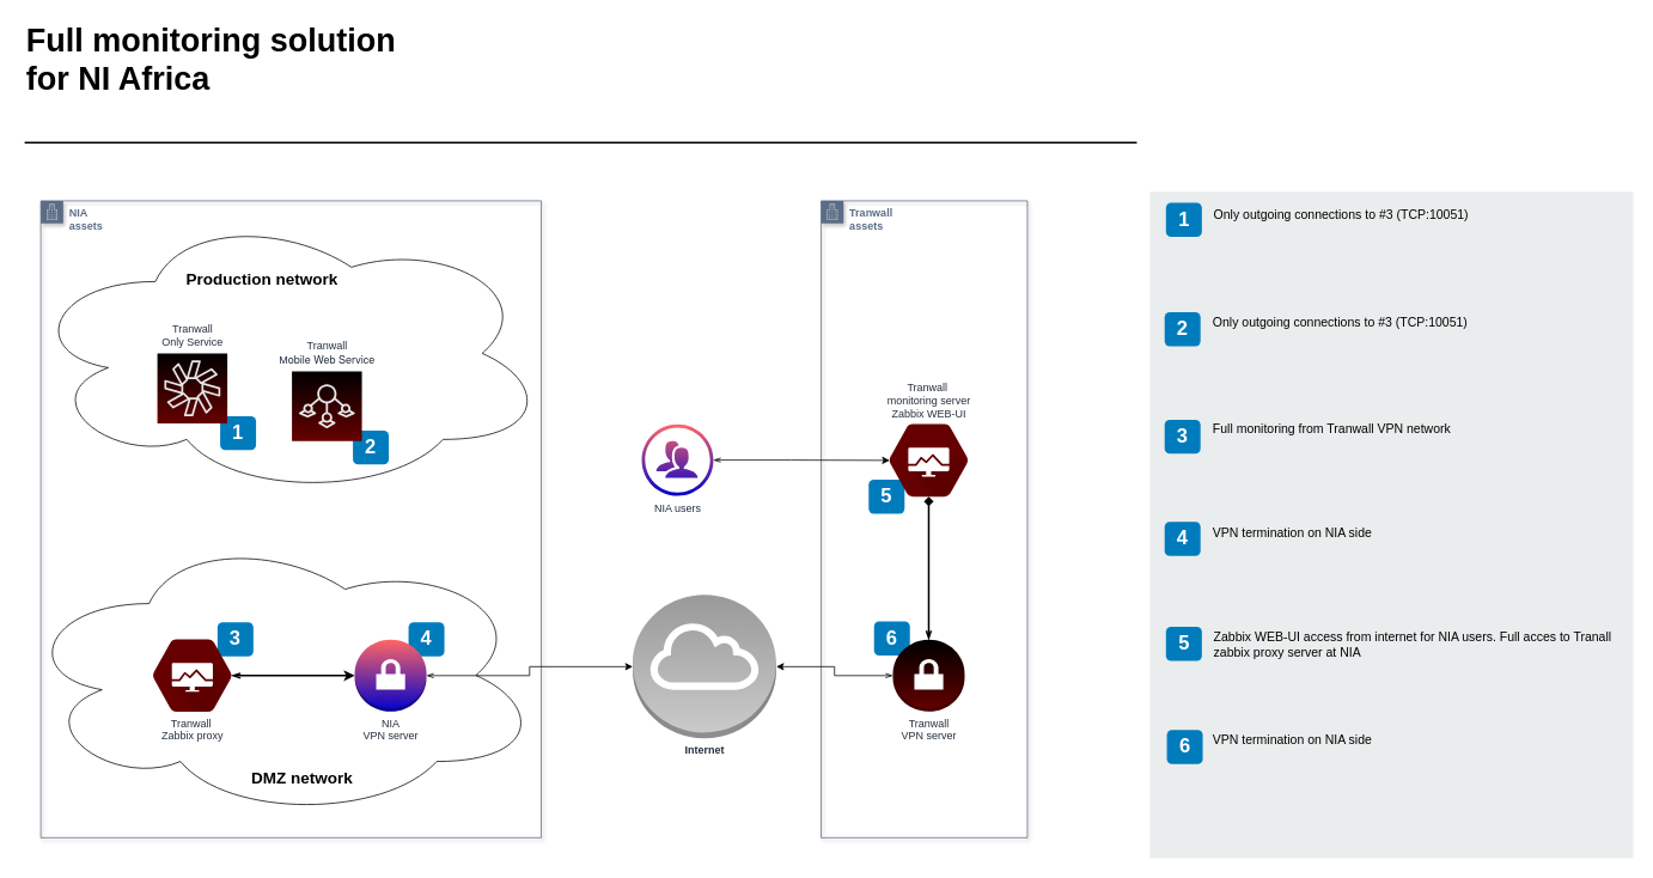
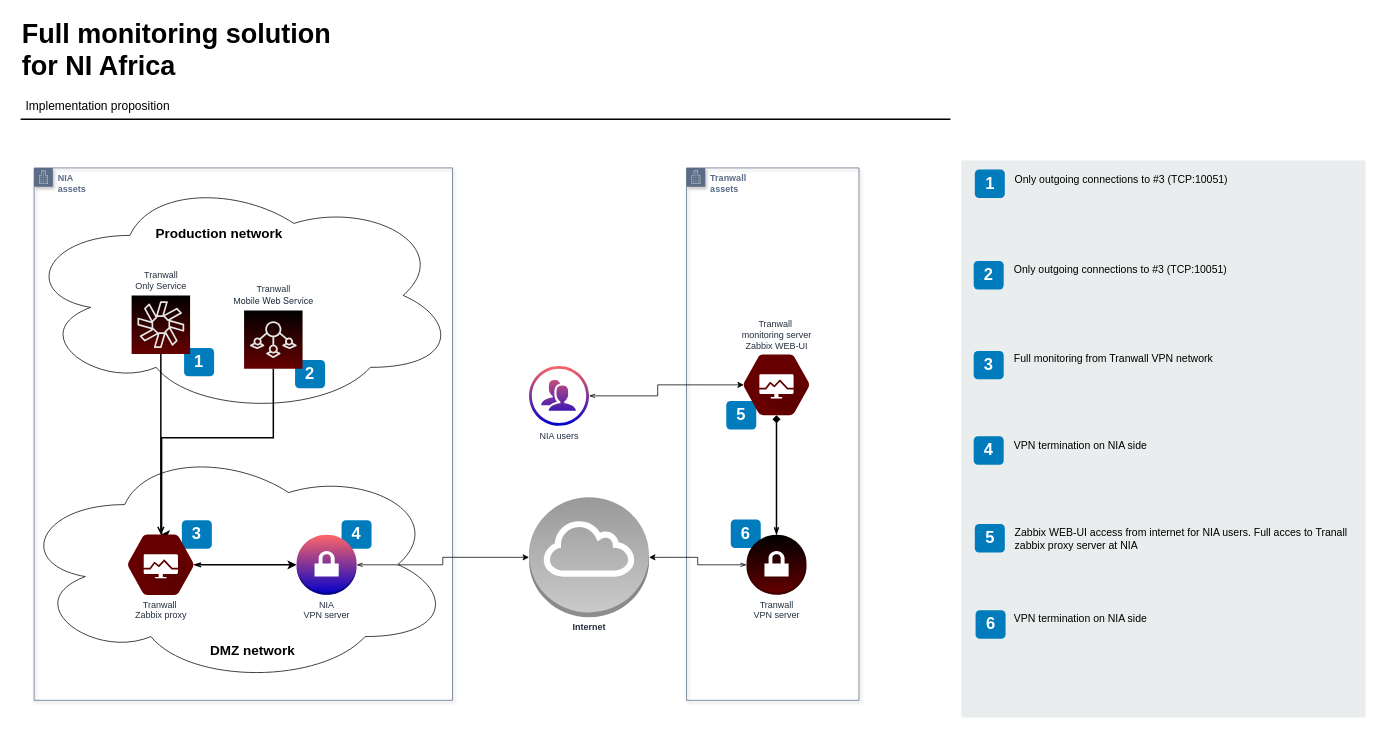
+ <mxCell id="14" value="Implementation proposition" style="text;html=1;resizable=0;points=[];autosize=1;align=left;verticalAlign=top;spacingTop=-4;fontSize=16" vertex="1" parent="1"><mxGeometry x="32" y="128" width="210" height="20" as="geometry" /></mxCell>
- <mxCell id="10" value="NIA users" style="verticalLabelPosition=bottom;html=1;fillColor=#0000CC;verticalAlign=top;pointerEvents=1;align=center;points=[[0.25,0,0],[0.5,0,0],[0.75,0,0],[1,0.5,0],[0.75,1,0],[0.5,1,0],[0.25,1,0],[0,0.5,0],[0.125,0.25,0],[0.125,0.75,0],[0.875,0.25,0],[0.875,0.75,0]];shape=mxgraph.cisco_safe.design.users;aspect=fixed;dashed=0;fontColor=#232F3E;fontStyle=0;strokeColor=#ffffff;gradientColor=#FF6666;gradientDirection=north;labelBackgroundColor=none;" vertex="1" parent="1"><mxGeometry x="715" y="472" width="80" height="80" as="geometry" /></mxCell>
+ <mxCell id="10" value="NIA users" style="verticalLabelPosition=bottom;html=1;fillColor=#0000CC;verticalAlign=top;pointerEvents=1;align=center;points=[[0.25,0,0],[0.5,0,0],[0.75,0,0],[1,0.5,0],[0.75,1,0],[0.5,1,0],[0.25,1,0],[0,0.5,0],[0.125,0.25,0],[0.125,0.75,0],[0.875,0.25,0],[0.875,0.75,0]];shape=mxgraph.cisco_safe.design.users;aspect=fixed;dashed=0;fontColor=#232F3E;fontStyle=0;strokeColor=#ffffff;gradientColor=#FF6666;gradientDirection=north;labelBackgroundColor=none;" vertex="1" parent="1"><mxGeometry x="705" y="487" width="80" height="80" as="geometry" /></mxCell>
+ <mxCell id="16" value="" style="edgeStyle=orthogonalEdgeStyle;rounded=0;orthogonalLoop=1;jettySize=auto;html=1;startArrow=open;startFill=0;fontSize=18;exitX=0.5;exitY=0.16;exitDx=0;exitDy=0;exitPerimeter=0;strokeWidth=2;endArrow=none;endFill=0;" edge="1" parent="1" source="23" target="12"><mxGeometry relative="1" as="geometry"><mxPoint x="185" y="742.995" as="targetPoint" /></mxGeometry></mxCell>
+ <mxCell id="17" value="" style="edgeStyle=orthogonalEdgeStyle;rounded=0;orthogonalLoop=1;jettySize=auto;html=1;startArrow=classic;startFill=1;fontSize=18;exitX=0.5;exitY=0.16;exitDx=0;exitDy=0;exitPerimeter=0;strokeWidth=2;endArrow=none;endFill=0;" edge="1" parent="1" source="23" target="13"><mxGeometry relative="1" as="geometry"><mxPoint x="331.95" y="603.65" as="targetPoint" /><Array as="points"><mxPoint x="215" y="583" /><mxPoint x="364" y="583" /></Array></mxGeometry></mxCell>
